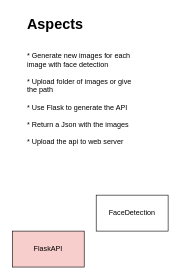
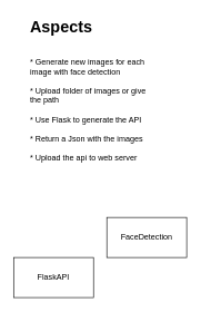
- <mxCell id="3" value="FlaskAPI" style="rounded=0;whiteSpace=wrap;html=1;fillColor=#f8cecc;" vertex="1" parent="1"><mxGeometry x="20" y="385" width="120" height="60" as="geometry" /></mxCell>
+ <mxCell id="3" value="FlaskAPI" style="rounded=0;whiteSpace=wrap;html=1;" vertex="1" parent="1"><mxGeometry x="20" y="385" width="120" height="60" as="geometry" /></mxCell>
